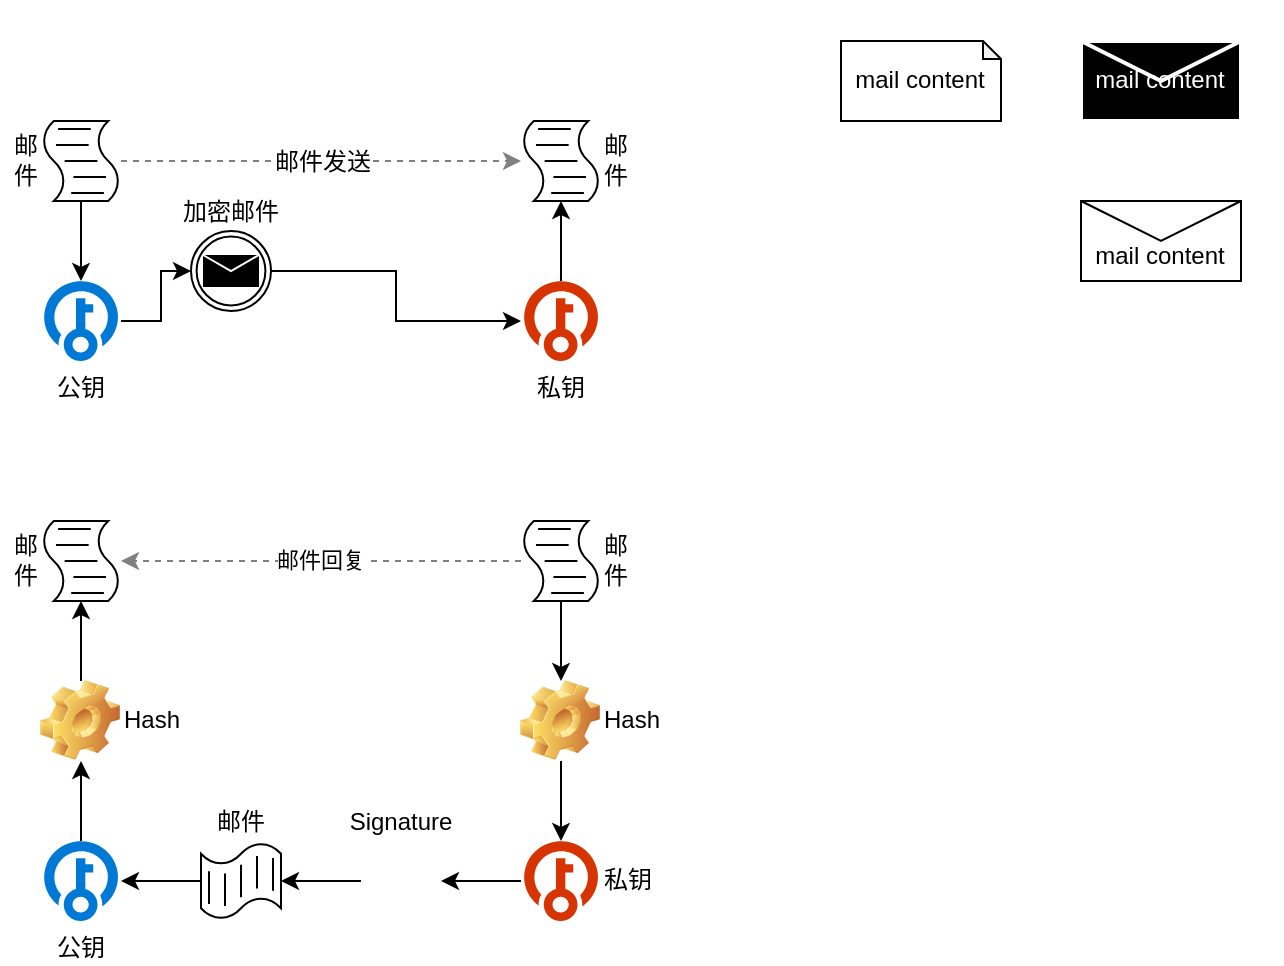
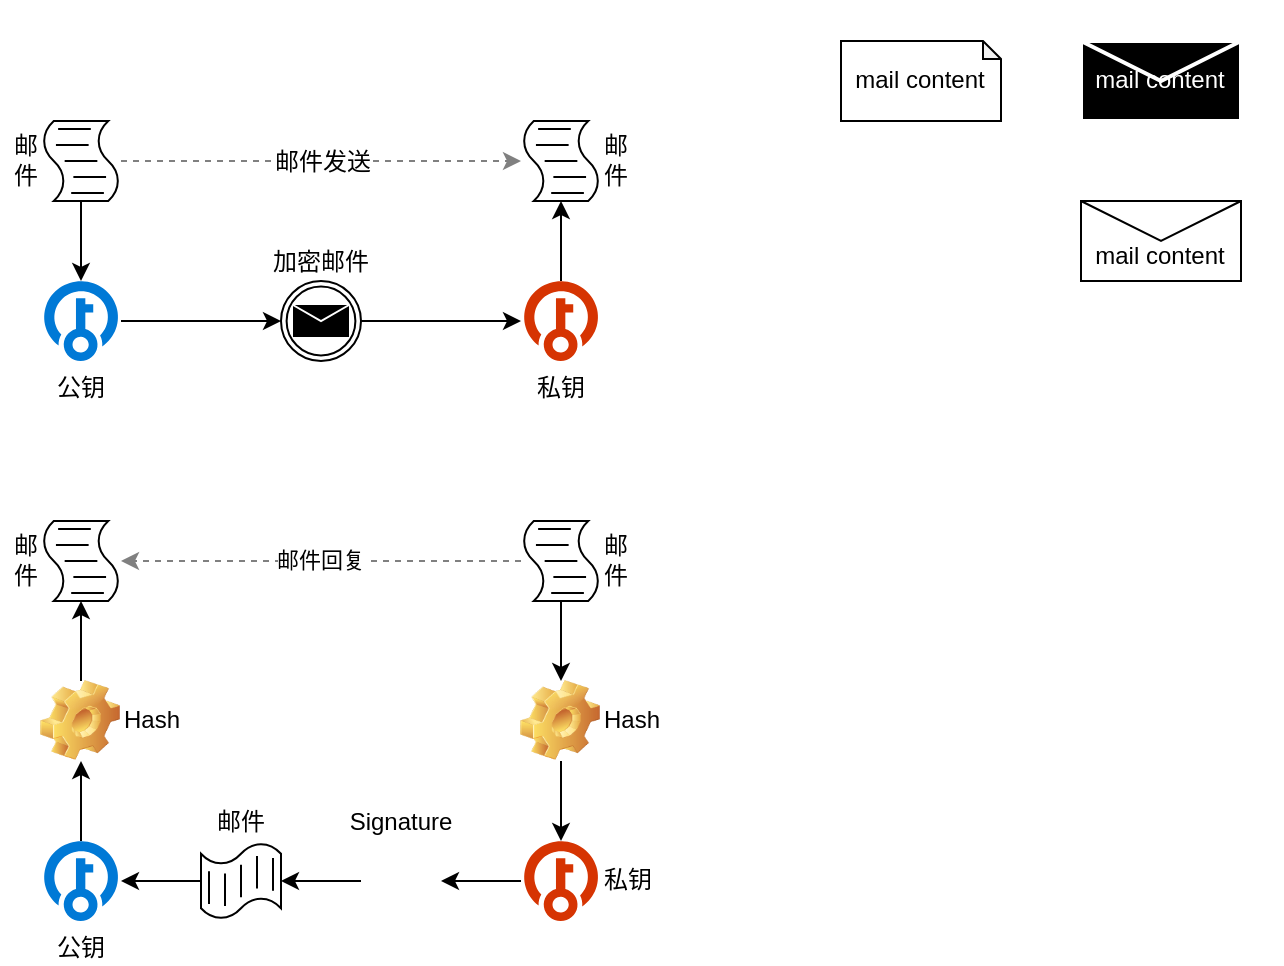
- <mxCell id="14" value="加密邮件" style="shape=mxgraph.bpmn.shape;html=1;verticalLabelPosition=top;labelBackgroundColor=#ffffff;verticalAlign=bottom;align=center;perimeter=ellipsePerimeter;outlineConnect=0;outline=throwing;symbol=message;fillColor=none;labelPosition=center;" vertex="1" parent="1"><mxGeometry x="95" y="115" width="40" height="40" as="geometry" /></mxCell>
+ <mxCell id="14" value="加密邮件" style="shape=mxgraph.bpmn.shape;html=1;verticalLabelPosition=top;labelBackgroundColor=#ffffff;verticalAlign=bottom;align=center;perimeter=ellipsePerimeter;outlineConnect=0;outline=throwing;symbol=message;fillColor=none;labelPosition=center;" vertex="1" parent="1"><mxGeometry x="140" y="140" width="40" height="40" as="geometry" /></mxCell>
